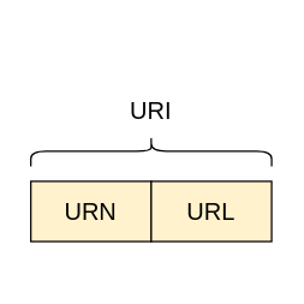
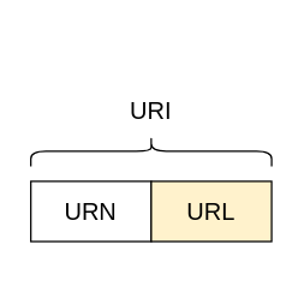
- <mxCell id="2" value="&lt;font style=&quot;font-size: 16px&quot;&gt;URN&lt;/font&gt;" style="rounded=0;whiteSpace=wrap;html=1;fillColor=#fff2cc;" vertex="1" parent="1"><mxGeometry x="20" y="120" width="80" height="40" as="geometry" /></mxCell>
+ <mxCell id="2" value="&lt;font style=&quot;font-size: 16px&quot;&gt;URN&lt;/font&gt;" style="rounded=0;whiteSpace=wrap;html=1;" vertex="1" parent="1"><mxGeometry x="20" y="120" width="80" height="40" as="geometry" /></mxCell>
